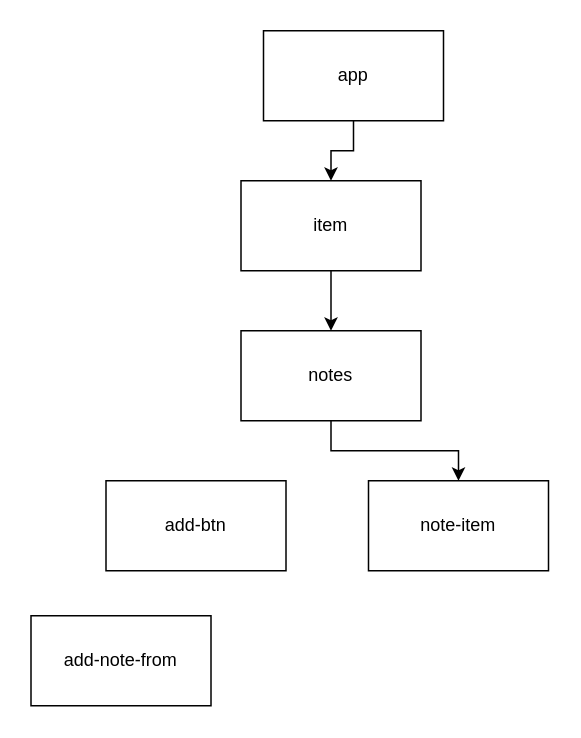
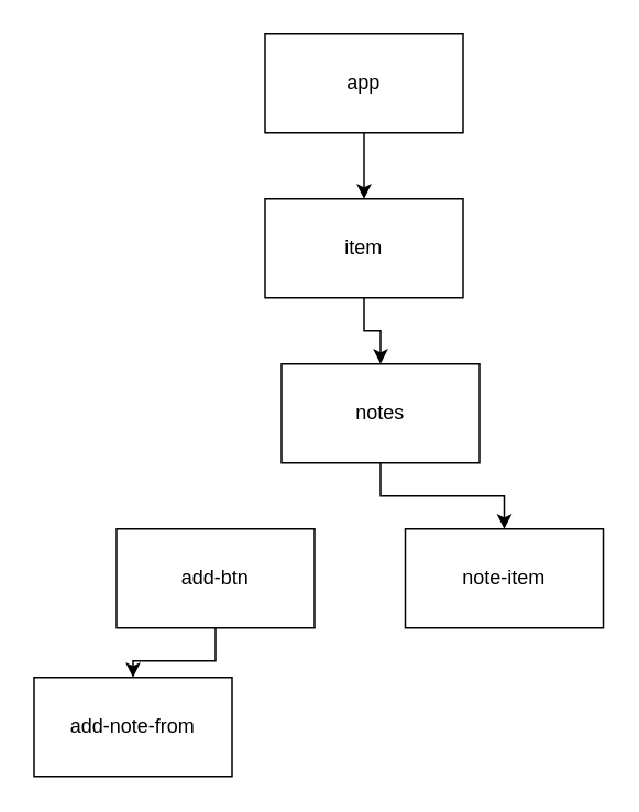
- <mxCell id="3" value="app" style="rounded=0;whiteSpace=wrap;html=1;" vertex="1" parent="1"><mxGeometry x="175" y="20" width="120" height="60" as="geometry" /></mxCell>
+ <mxCell id="3" value="app" style="rounded=0;whiteSpace=wrap;html=1;" vertex="1" parent="1"><mxGeometry x="160" y="20" width="120" height="60" as="geometry" /></mxCell>
- <mxCell id="7" value="notes" style="rounded=0;whiteSpace=wrap;html=1;" vertex="1" parent="1"><mxGeometry x="160" y="220" width="120" height="60" as="geometry" /></mxCell>
+ <mxCell id="7" value="notes" style="rounded=0;whiteSpace=wrap;html=1;" vertex="1" parent="1"><mxGeometry x="170" y="220" width="120" height="60" as="geometry" /></mxCell>
+ <mxCell id="8" style="edgeStyle=orthogonalEdgeStyle;rounded=0;orthogonalLoop=1;jettySize=auto;html=1;exitX=0.5;exitY=1;exitDx=0;exitDy=0;entryX=0.5;entryY=0;entryDx=0;entryDy=0;" edge="1" parent="1" source="9" target="11"><mxGeometry relative="1" as="geometry" /></mxCell>
